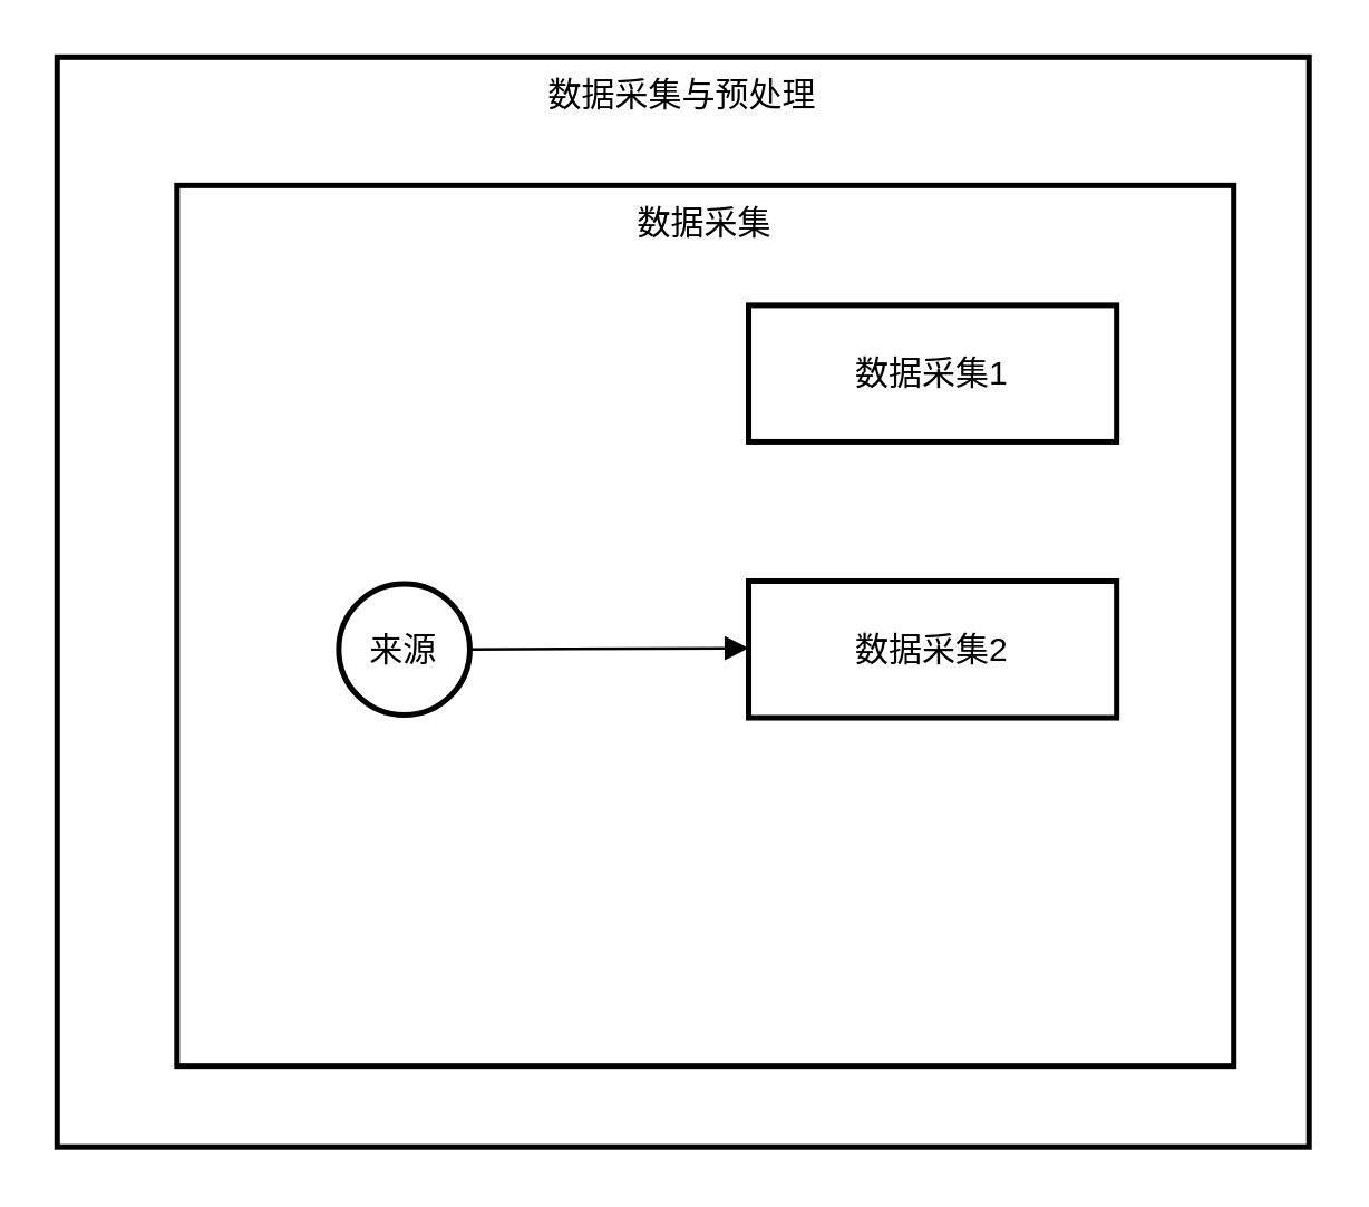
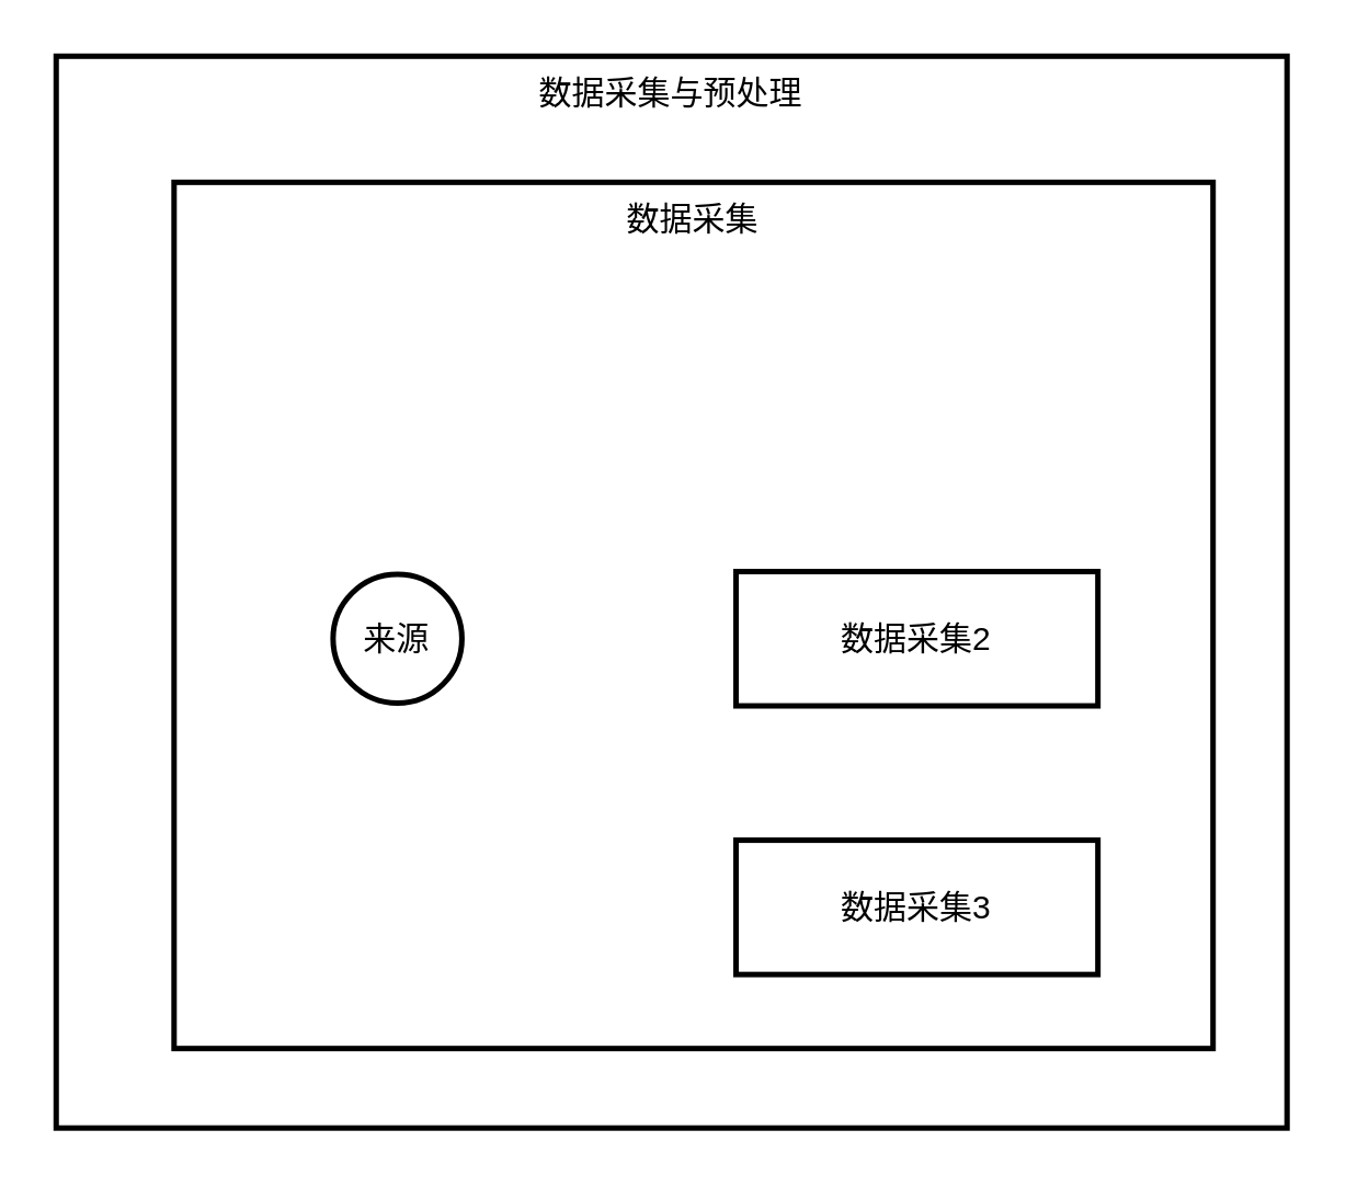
- <mxCell id="5" value="数据采集1" style="whiteSpace=wrap;strokeWidth=2;" vertex="1" parent="3"><mxGeometry x="205" y="43" width="132" height="49" as="geometry" /></mxCell>
- <mxCell id="8" value="" style="curved=1;startArrow=none;endArrow=block;exitX=1;exitY=0.49;entryX=0;entryY=0.49;" edge="1" parent="3" source="4" target="6"><mxGeometry relative="1" as="geometry"><Array as="points" /></mxGeometry></mxCell>
+ <mxCell id="7" value="数据采集3" style="whiteSpace=wrap;strokeWidth=2;" vertex="1" parent="3"><mxGeometry x="205" y="240" width="132" height="49" as="geometry" /></mxCell>
